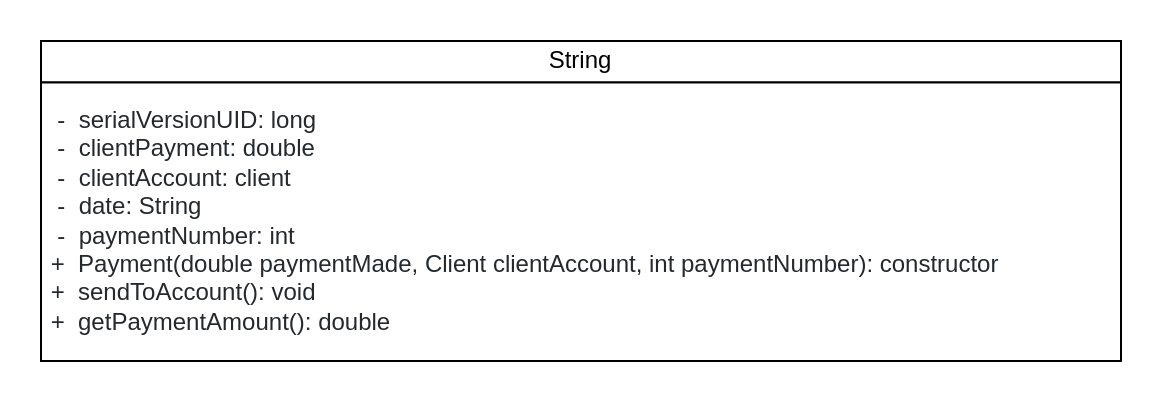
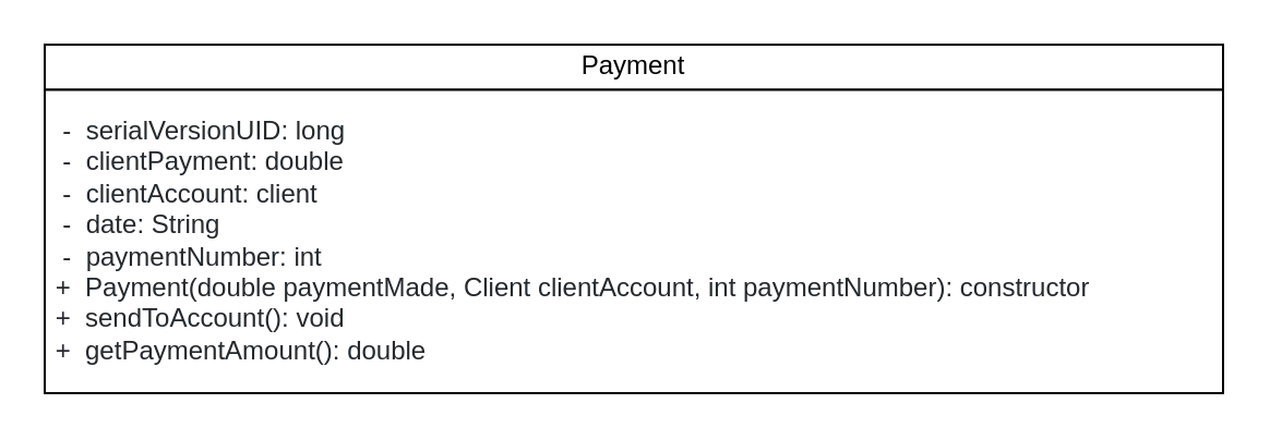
- <mxCell id="3" value="String" style="text;html=1;align=center;verticalAlign=middle;whiteSpace=wrap;rounded=0;strokeColor=#000000;fillColor=#ffffff;" parent="2" vertex="1"><mxGeometry width="540" height="20.74" as="geometry" /></mxCell>
+ <mxCell id="3" value="Payment" style="text;html=1;align=center;verticalAlign=middle;whiteSpace=wrap;rounded=0;strokeColor=#000000;fillColor=#ffffff;" parent="2" vertex="1"><mxGeometry width="540" height="20.74" as="geometry" /></mxCell>
